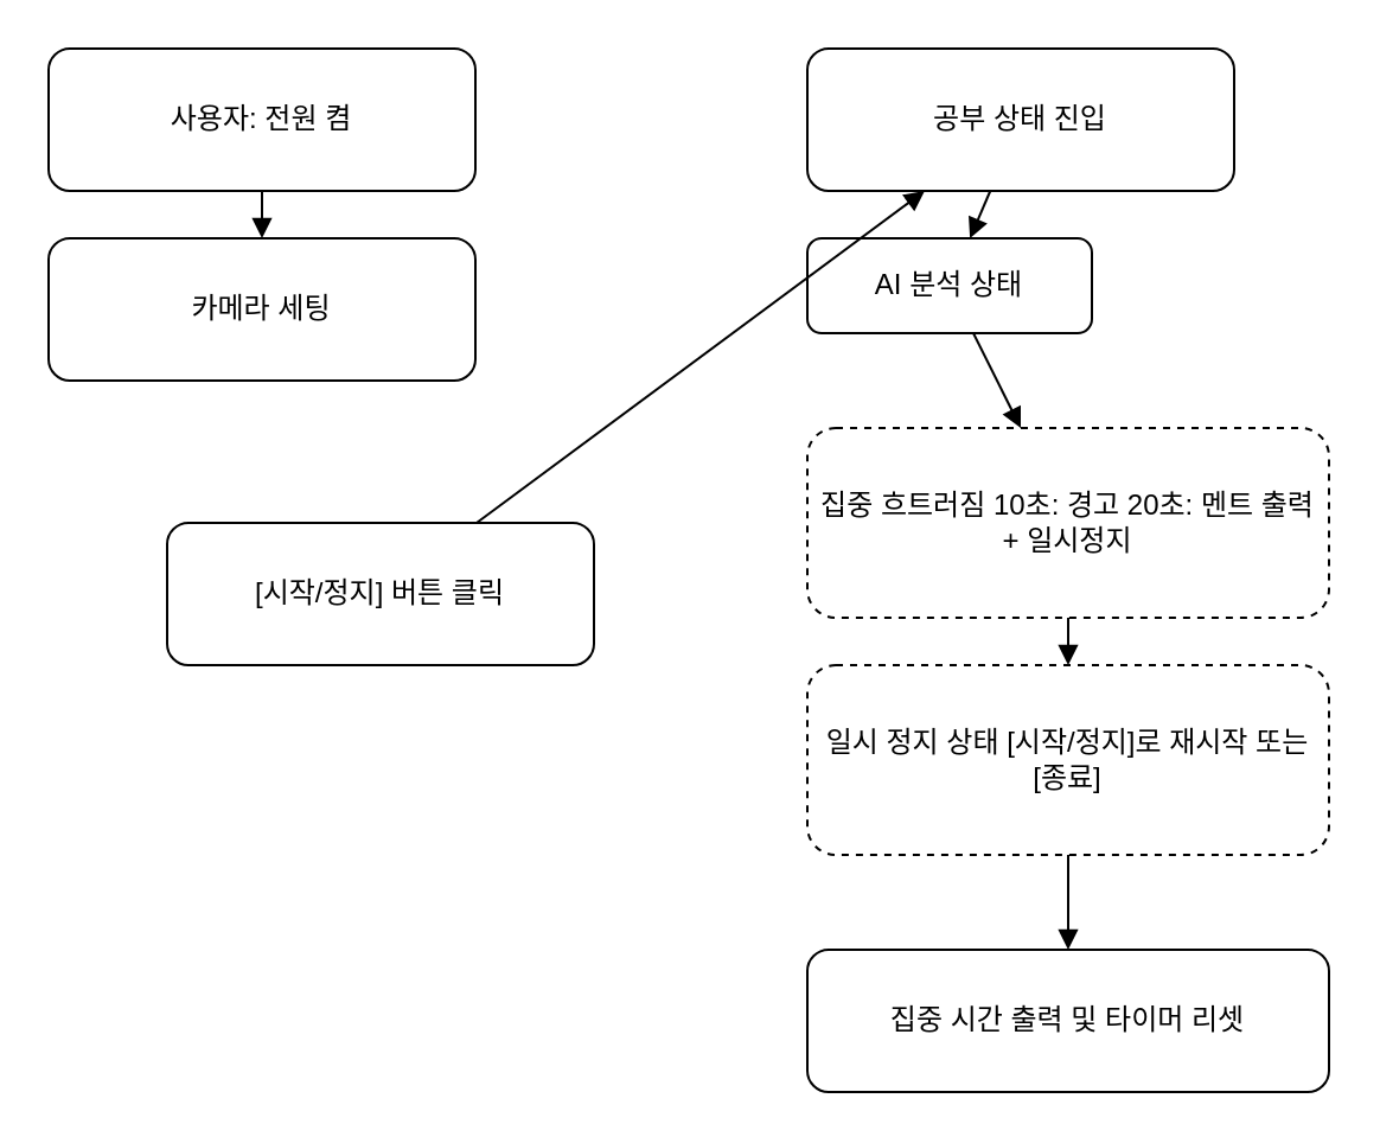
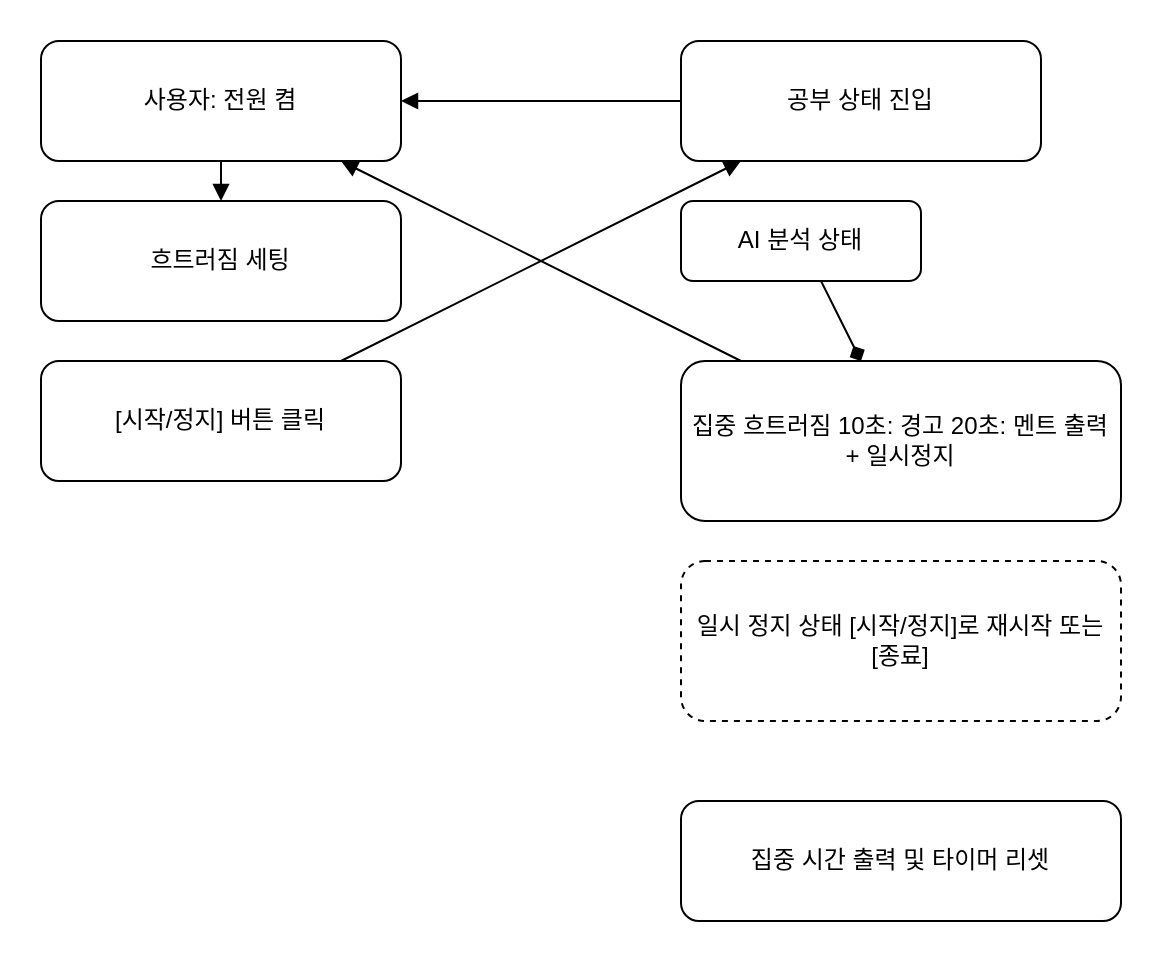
- <mxCell id="12" style="endArrow=block" edge="1" source="5" target="6" parent="1"><mxGeometry relative="1" as="geometry" /></mxCell>
+ <mxCell id="12" style="endArrow=block;" edge="1" source="5" target="2" parent="1"><mxGeometry relative="1" as="geometry" /></mxCell>
- <mxCell id="3" value="카메라 세팅" style="rounded=1;whiteSpace=wrap;html=1;" vertex="1" parent="1"><mxGeometry x="20" y="100" width="180" height="60" as="geometry" /></mxCell>
+ <mxCell id="3" value="흐트러짐 세팅" style="rounded=1;whiteSpace=wrap;html=1;" vertex="1" parent="1"><mxGeometry x="20" y="100" width="180" height="60" as="geometry" /></mxCell>
- <mxCell id="13" style="endArrow=block" edge="1" source="6" target="7" parent="1"><mxGeometry relative="1" as="geometry" /></mxCell>
+ <mxCell id="13" style="endArrow=diamond;" edge="1" source="6" target="7" parent="1"><mxGeometry relative="1" as="geometry" /></mxCell>
- <mxCell id="7" value="집중 흐트러짐 10초: 경고 20초: 멘트 출력 + 일시정지" style="rounded=1;whiteSpace=wrap;html=1;dashed=1;" vertex="1" parent="1"><mxGeometry x="340" y="180" width="220" height="80" as="geometry" /></mxCell>
+ <mxCell id="7" value="집중 흐트러짐 10초: 경고 20초: 멘트 출력 + 일시정지" style="rounded=1;whiteSpace=wrap;html=1;" vertex="1" parent="1"><mxGeometry x="340" y="180" width="220" height="80" as="geometry" /></mxCell>
- <mxCell id="4" value="[시작/정지] 버튼 클릭" style="rounded=1;whiteSpace=wrap;html=1;" vertex="1" parent="1"><mxGeometry x="70" y="220" width="180" height="60" as="geometry" /></mxCell>
+ <mxCell id="4" value="[시작/정지] 버튼 클릭" style="rounded=1;whiteSpace=wrap;html=1;" vertex="1" parent="1"><mxGeometry x="20" y="180" width="180" height="60" as="geometry" /></mxCell>
- <mxCell id="14" style="endArrow=block" edge="1" source="7" target="8" parent="1"><mxGeometry relative="1" as="geometry" /></mxCell>
+ <mxCell id="14" style="endArrow=block;" edge="1" source="7" target="2" parent="1"><mxGeometry relative="1" as="geometry" /></mxCell>
- <mxCell id="15" style="endArrow=block" edge="1" source="8" target="9" parent="1"><mxGeometry relative="1" as="geometry" /></mxCell>
